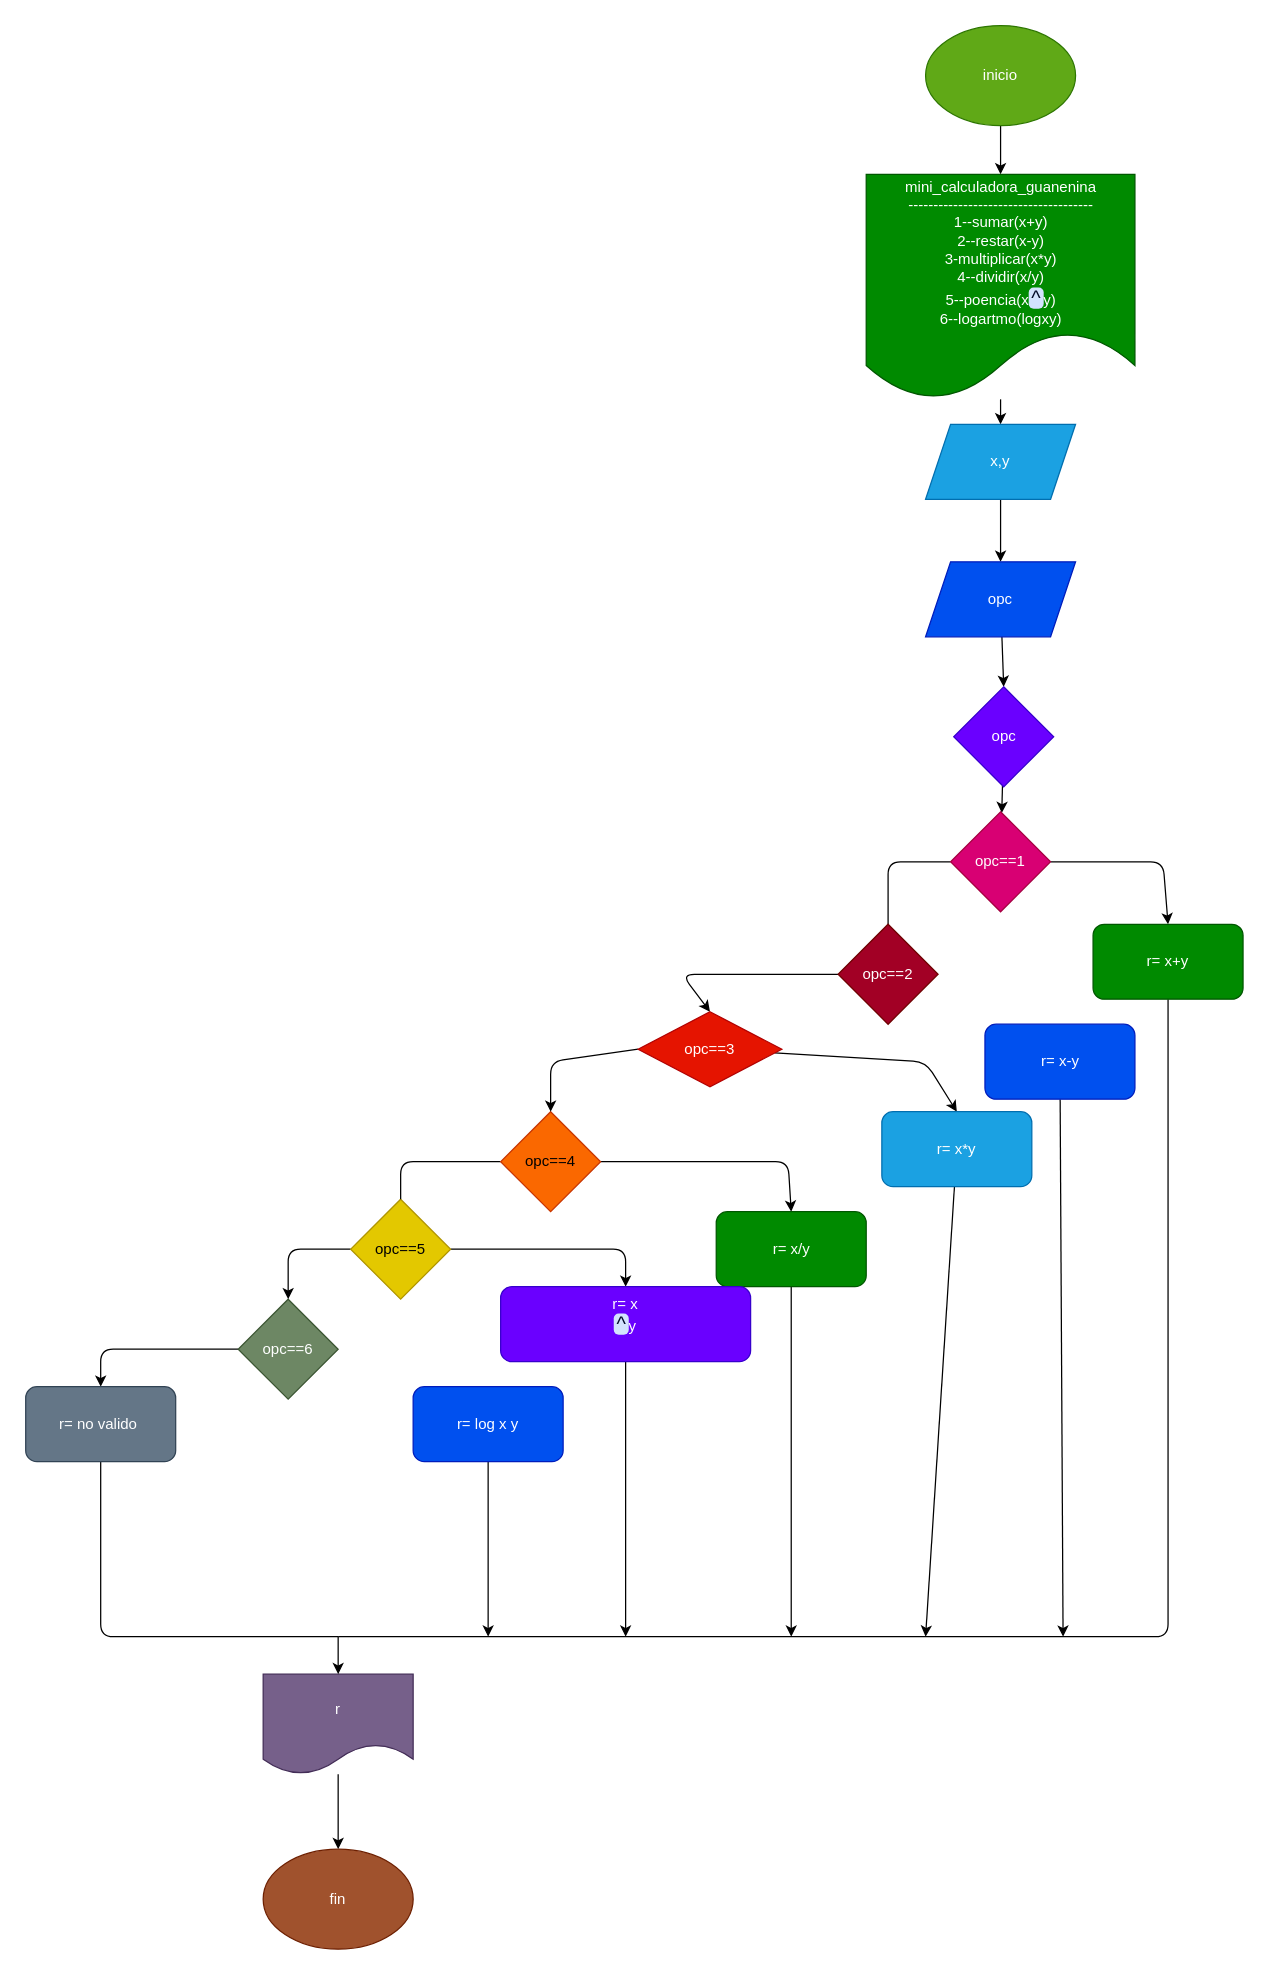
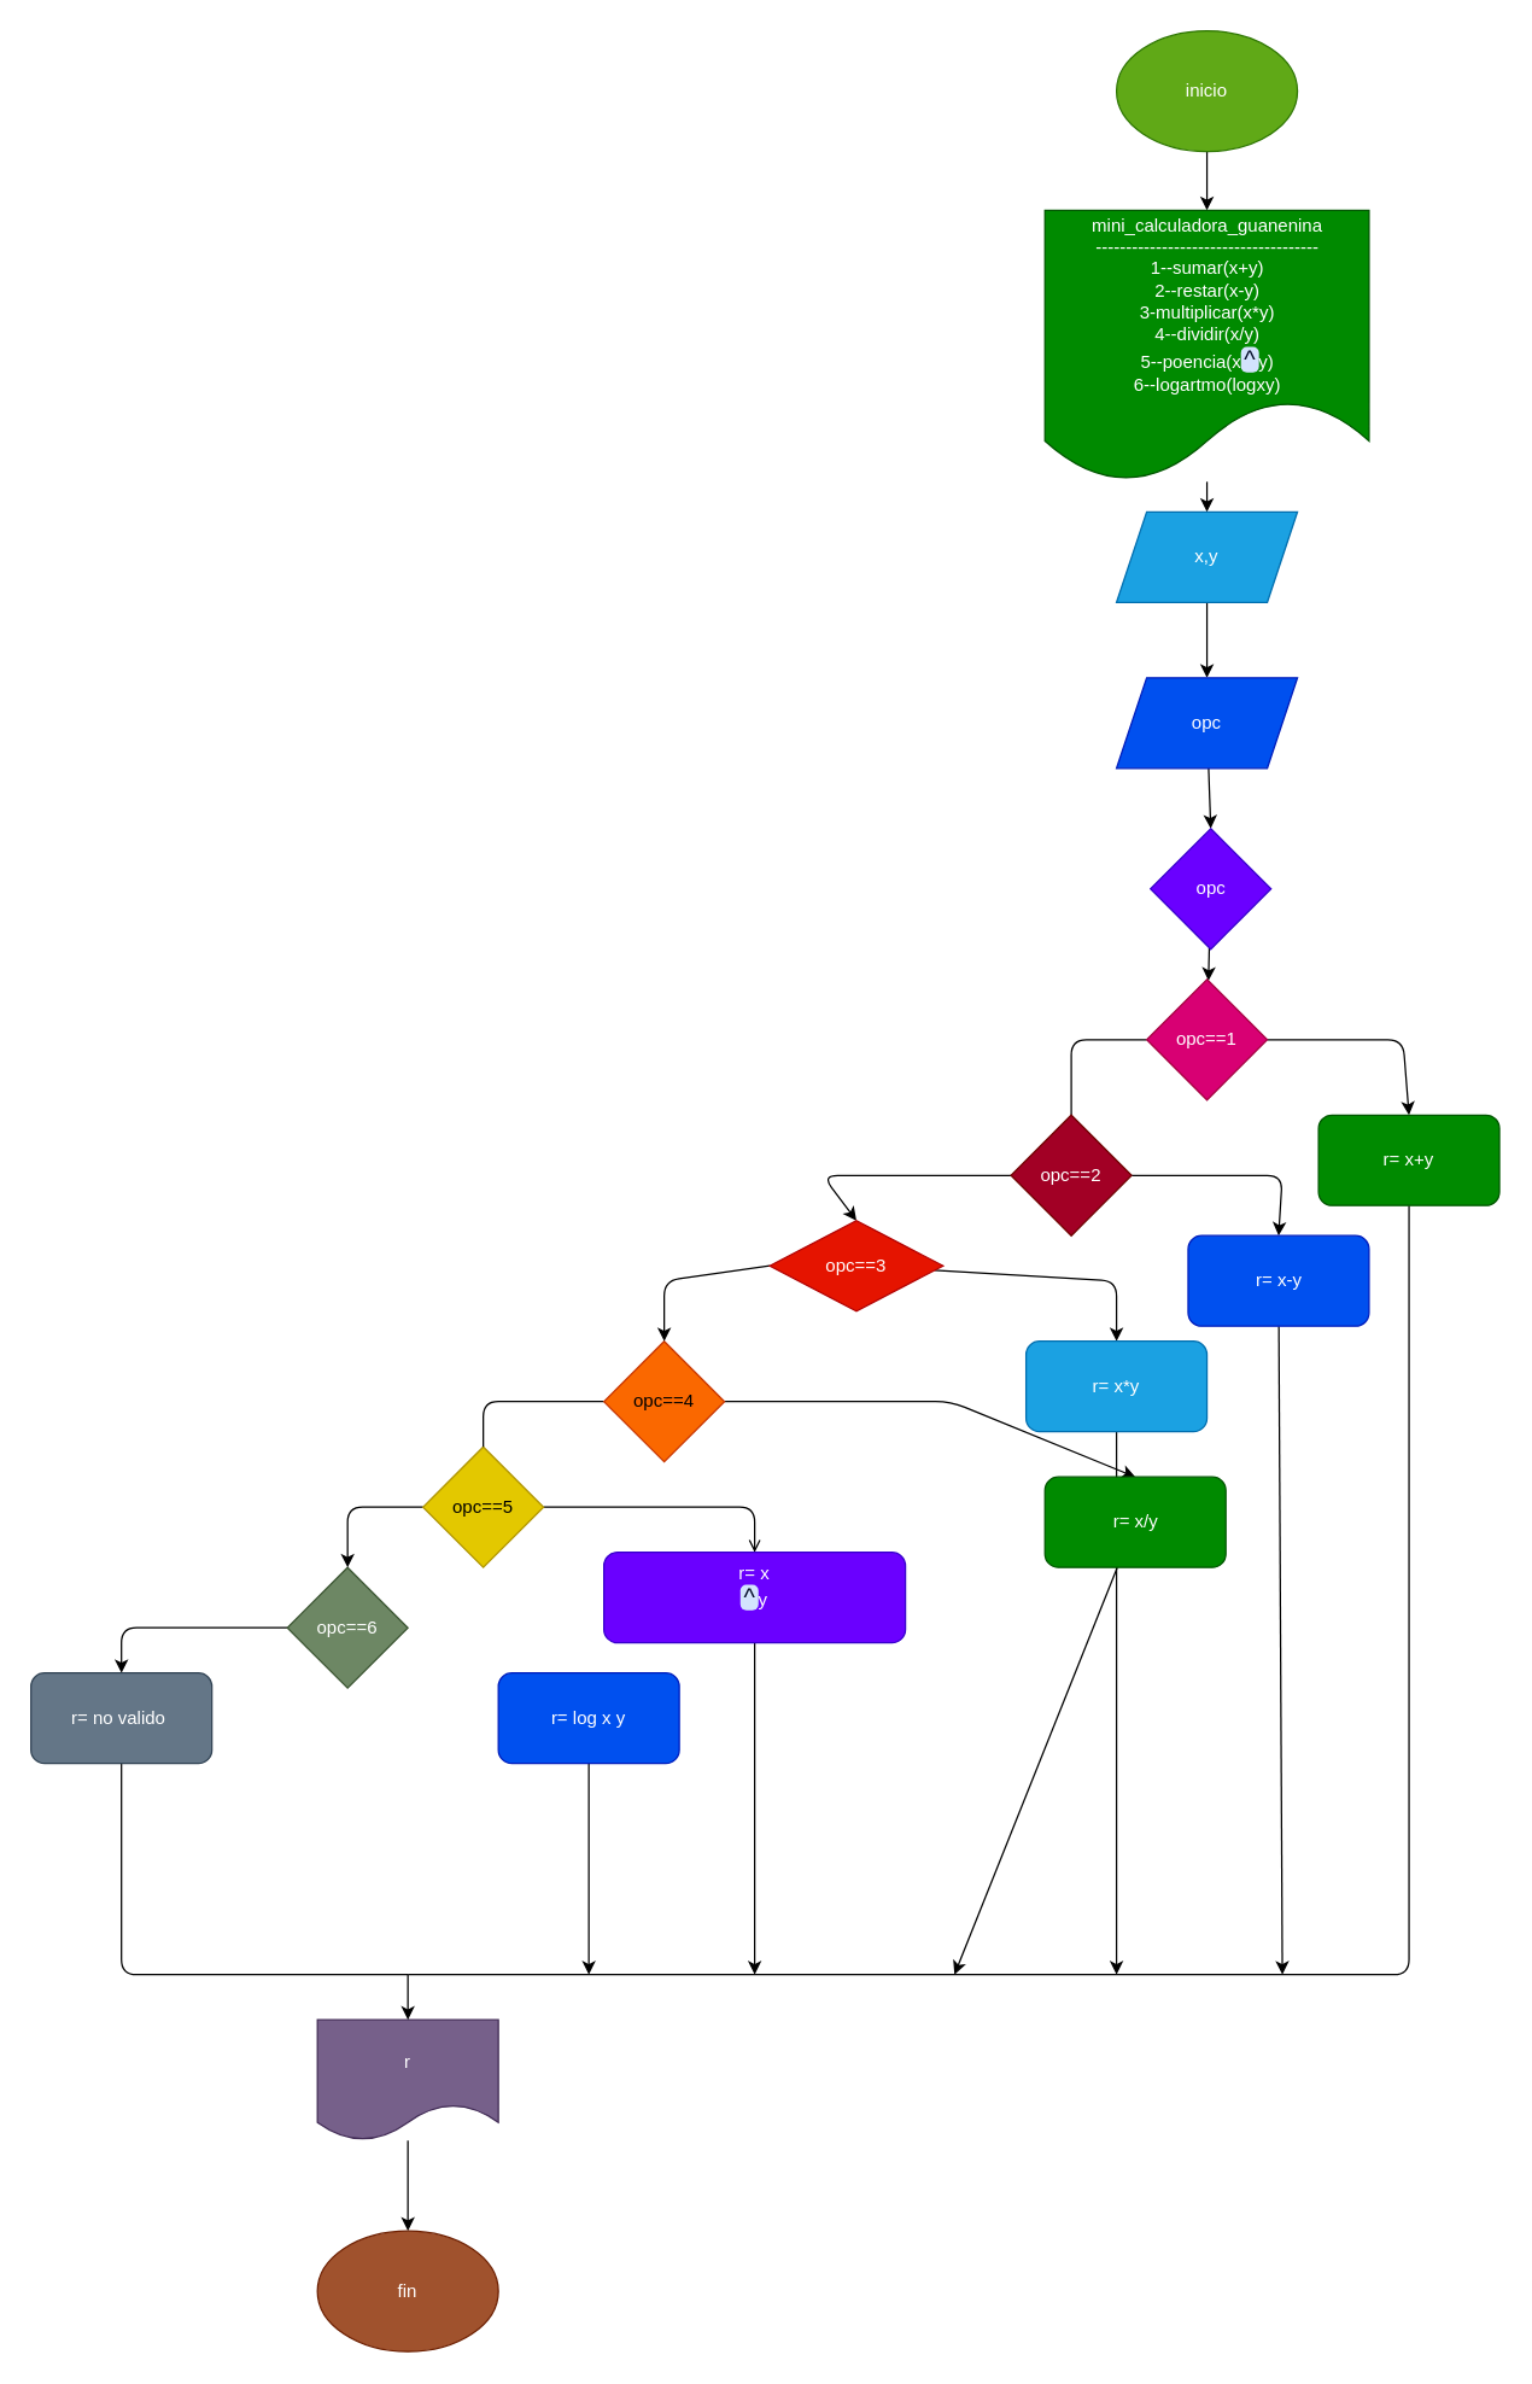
+ <mxCell id="17" style="edgeStyle=none;html=1;entryX=0.5;entryY=0;entryDx=0;entryDy=0;" edge="1" parent="1" source="19" target="21"><mxGeometry relative="1" as="geometry"><Array as="points"><mxPoint x="850" y="779" /></Array></mxGeometry></mxCell>
- <mxCell id="34" value="r= x*y" style="rounded=1;whiteSpace=wrap;html=1;fillColor=#1ba1e2;fontColor=#ffffff;strokeColor=#006EAF;" vertex="1" parent="1"><mxGeometry x="705" y="889" width="120" height="60" as="geometry" /></mxCell>
+ <mxCell id="34" value="r= x*y" style="rounded=1;whiteSpace=wrap;html=1;fillColor=#1ba1e2;fontColor=#ffffff;strokeColor=#006EAF;" vertex="1" parent="1"><mxGeometry x="680" y="889" width="120" height="60" as="geometry" /></mxCell>
- <mxCell id="36" value="r= x/y" style="rounded=1;whiteSpace=wrap;html=1;fillColor=#008a00;fontColor=#ffffff;strokeColor=#005700;" vertex="1" parent="1"><mxGeometry x="572.5" y="969" width="120" height="60" as="geometry" /></mxCell>
+ <mxCell id="36" value="r= x/y" style="rounded=1;whiteSpace=wrap;html=1;fillColor=#008a00;fontColor=#ffffff;strokeColor=#005700;" vertex="1" parent="1"><mxGeometry x="692.5" y="979" width="120" height="60" as="geometry" /></mxCell>
- <mxCell id="25" style="edgeStyle=none;html=1;exitX=1;exitY=0.5;exitDx=0;exitDy=0;" edge="1" parent="1" source="26" target="38"><mxGeometry relative="1" as="geometry"><Array as="points"><mxPoint x="500" y="999" /></Array></mxGeometry></mxCell>
+ <mxCell id="25" style="edgeStyle=none;html=1;exitX=1;exitY=0.5;exitDx=0;exitDy=0;endArrow=open;" edge="1" parent="1" source="26" target="38"><mxGeometry relative="1" as="geometry"><Array as="points"><mxPoint x="500" y="999" /></Array></mxGeometry></mxCell>
